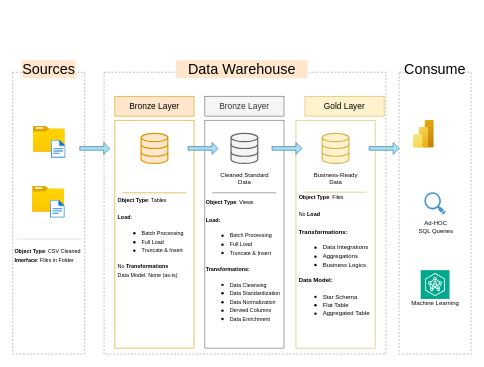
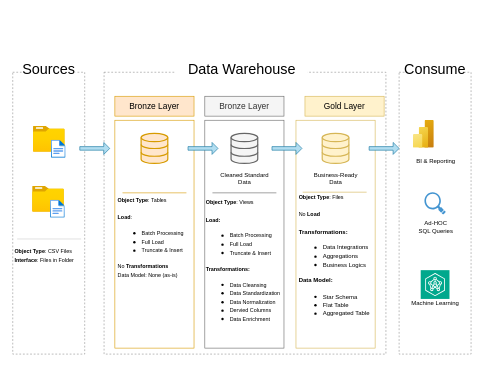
- <mxCell id="3" value="Sources" style="rounded=0;whiteSpace=wrap;html=1;fontSize=24;strokeColor=none;fillColor=#ffe6cc;" vertex="1" parent="1"><mxGeometry x="35.69" y="100" width="90" height="30" as="geometry" /></mxCell>
+ <mxCell id="3" value="Sources" style="rounded=0;whiteSpace=wrap;html=1;fontSize=24;strokeColor=none;" vertex="1" parent="1"><mxGeometry x="35.69" y="100" width="90" height="30" as="geometry" /></mxCell>
- <mxCell id="5" value="Data Warehouse" style="rounded=0;whiteSpace=wrap;html=1;fontSize=24;strokeColor=none;fillColor=#ffe6cc;" vertex="1" parent="1"><mxGeometry x="292.5" y="100" width="220" height="30" as="geometry" /></mxCell>
+ <mxCell id="5" value="Data Warehouse" style="rounded=0;whiteSpace=wrap;html=1;fontSize=24;strokeColor=none;" vertex="1" parent="1"><mxGeometry x="292.5" y="100" width="220" height="30" as="geometry" /></mxCell>
+ <mxCell id="38" value="BI &amp;amp; Reporting" style="text;html=1;align=center;verticalAlign=middle;whiteSpace=wrap;rounded=0;fontSize=10;" vertex="1" parent="1"><mxGeometry x="680" y="252" width="92.5" height="30" as="geometry" /></mxCell>
- <mxCell id="20" value="&lt;font style=&quot;font-size: 9px;&quot;&gt;&lt;b style=&quot;&quot;&gt;Object Type&lt;/b&gt;: CSV Cleaned&lt;/font&gt;&lt;div&gt;&lt;font style=&quot;font-size: 9px;&quot;&gt;&lt;b style=&quot;&quot;&gt;Interface&lt;/b&gt;: Files in Folder&lt;/font&gt;&lt;/div&gt;" style="text;html=1;align=left;verticalAlign=middle;whiteSpace=wrap;rounded=0;" vertex="1" parent="1"><mxGeometry x="22.08" y="410" width="150" height="30" as="geometry" /></mxCell>
+ <mxCell id="20" value="&lt;font style=&quot;font-size: 9px;&quot;&gt;&lt;b style=&quot;&quot;&gt;Object Type&lt;/b&gt;: CSV Files&lt;/font&gt;&lt;div&gt;&lt;font style=&quot;font-size: 9px;&quot;&gt;&lt;b style=&quot;&quot;&gt;Interface&lt;/b&gt;: Files in Folder&lt;/font&gt;&lt;/div&gt;" style="text;html=1;align=left;verticalAlign=middle;whiteSpace=wrap;rounded=0;" vertex="1" parent="1"><mxGeometry x="22.08" y="410" width="150" height="30" as="geometry" /></mxCell>
